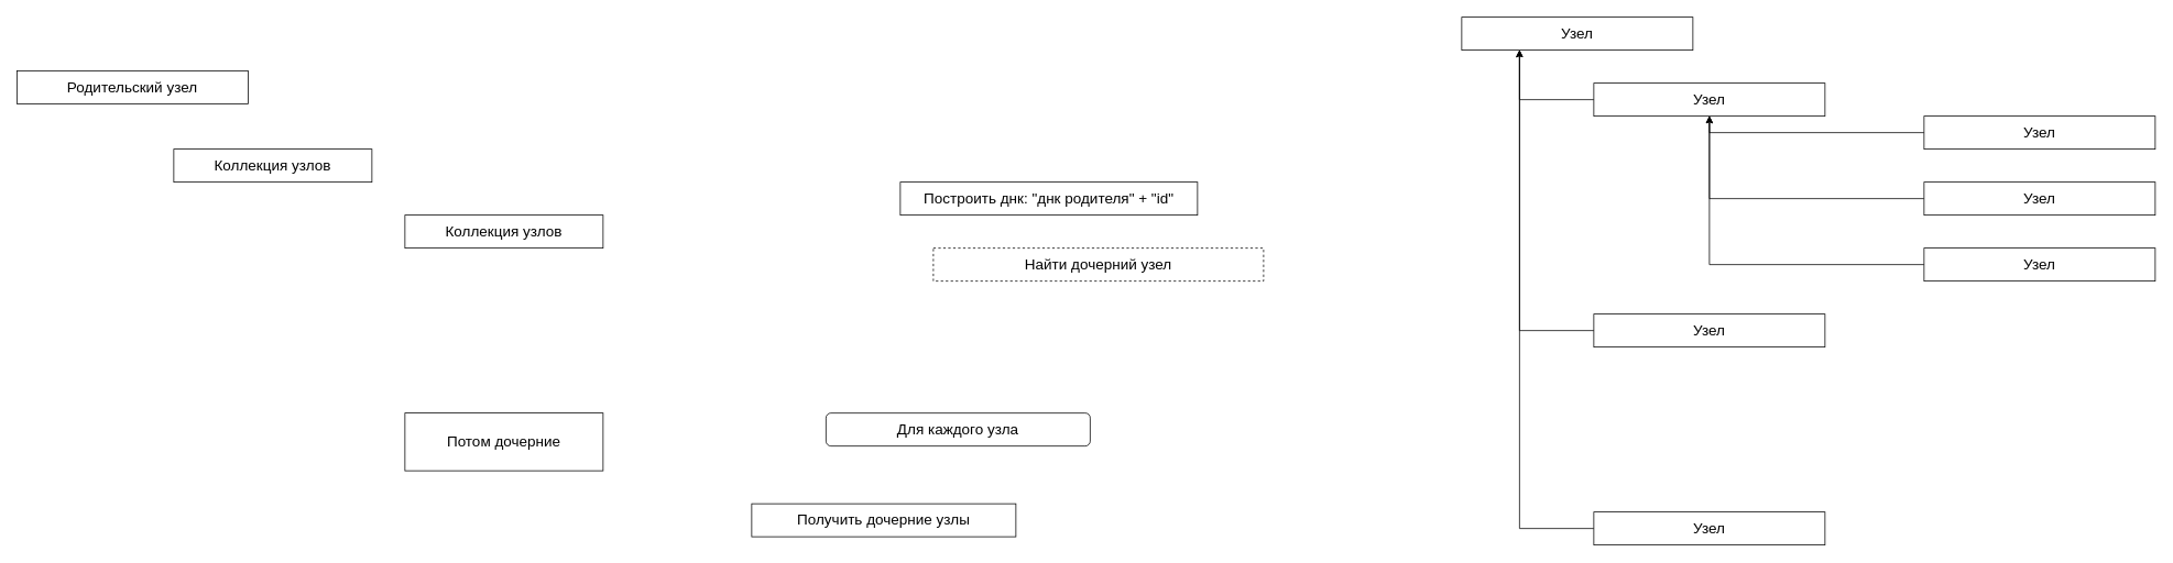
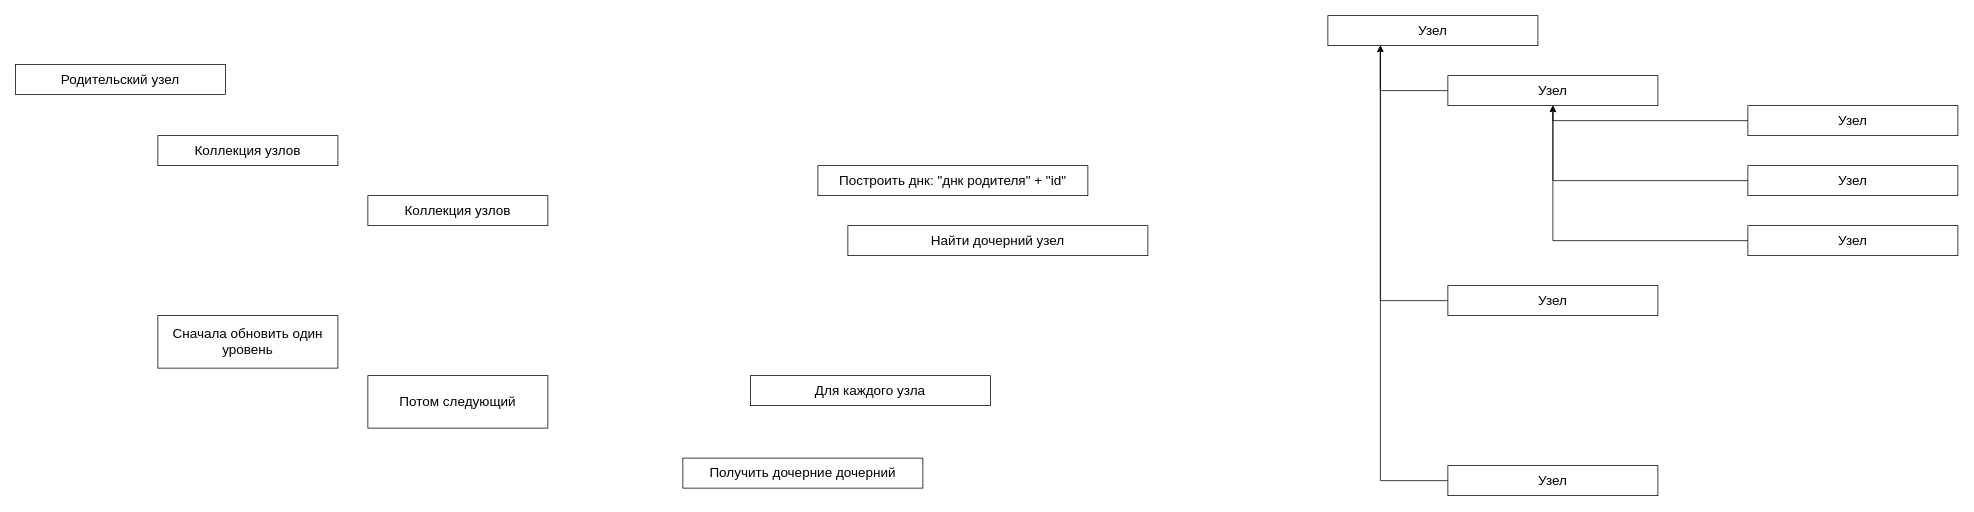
- <mxCell id="5" value="Найти дочерний узел" style="rounded=0;whiteSpace=wrap;html=1;fontSize=18;dashed=1;" vertex="1" parent="1"><mxGeometry x="1130" y="300" width="400" height="40" as="geometry" /></mxCell>
+ <mxCell id="5" value="Найти дочерний узел" style="rounded=0;whiteSpace=wrap;html=1;fontSize=18;" vertex="1" parent="1"><mxGeometry x="1130" y="300" width="400" height="40" as="geometry" /></mxCell>
+ <mxCell id="22" value="Сначала обновить один уровень" style="rounded=0;whiteSpace=wrap;html=1;fontSize=18;" vertex="1" parent="1"><mxGeometry x="210" y="420" width="240" height="70" as="geometry" /></mxCell>
- <mxCell id="3" value="Для каждого узла" style="whiteSpace=wrap;html=1;fontSize=18;rounded=1;" vertex="1" parent="1"><mxGeometry x="1000" y="500" width="320" height="40" as="geometry" /></mxCell>
+ <mxCell id="3" value="Для каждого узла" style="rounded=0;whiteSpace=wrap;html=1;fontSize=18;" vertex="1" parent="1"><mxGeometry x="1000" y="500" width="320" height="40" as="geometry" /></mxCell>
- <mxCell id="23" value="Потом дочерние" style="rounded=0;whiteSpace=wrap;html=1;fontSize=18;" vertex="1" parent="1"><mxGeometry x="490" y="500" width="240" height="70" as="geometry" /></mxCell>
+ <mxCell id="23" value="Потом следующий" style="rounded=0;whiteSpace=wrap;html=1;fontSize=18;" vertex="1" parent="1"><mxGeometry x="490" y="500" width="240" height="70" as="geometry" /></mxCell>
- <mxCell id="2" value="Получить дочерние узлы" style="rounded=0;whiteSpace=wrap;html=1;fontSize=18;" vertex="1" parent="1"><mxGeometry x="910" y="610" width="320" height="40" as="geometry" /></mxCell>
+ <mxCell id="2" value="Получить дочерние дочерний" style="rounded=0;whiteSpace=wrap;html=1;fontSize=18;" vertex="1" parent="1"><mxGeometry x="910" y="610" width="320" height="40" as="geometry" /></mxCell>
